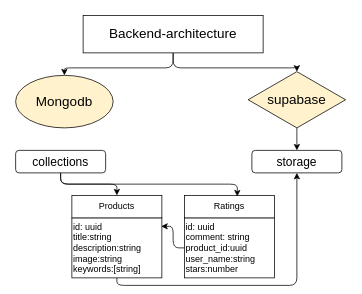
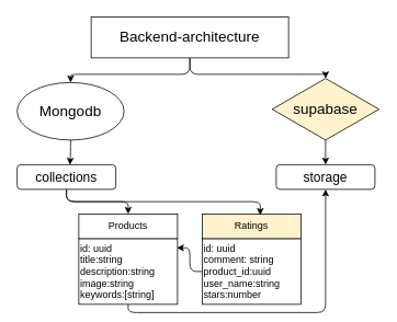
- <mxCell id="5" value="&lt;font style=&quot;font-size: 18px;&quot;&gt;Mongodb&lt;/font&gt;" style="ellipse;whiteSpace=wrap;html=1;fillColor=#fff2cc;" vertex="1" parent="1"><mxGeometry x="20" y="100" width="130" height="70" as="geometry" /></mxCell>
+ <mxCell id="5" value="&lt;font style=&quot;font-size: 18px;&quot;&gt;Mongodb&lt;/font&gt;" style="ellipse;whiteSpace=wrap;html=1;" vertex="1" parent="1"><mxGeometry x="20" y="100" width="130" height="70" as="geometry" /></mxCell>
+ <mxCell id="15" style="edgeStyle=orthogonalEdgeStyle;html=1;entryX=0.535;entryY=0.005;entryDx=0;entryDy=0;entryPerimeter=0;" edge="1" parent="1" source="5" target="9"><mxGeometry relative="1" as="geometry" /></mxCell>
- <mxCell id="14" value="Ratings" style="rounded=0;whiteSpace=wrap;html=1;" vertex="1" parent="1"><mxGeometry x="245" y="260" width="120" height="30" as="geometry" /></mxCell>
+ <mxCell id="14" value="Ratings" style="rounded=0;whiteSpace=wrap;html=1;fillColor=#fff2cc;" vertex="1" parent="1"><mxGeometry x="245" y="260" width="120" height="30" as="geometry" /></mxCell>
